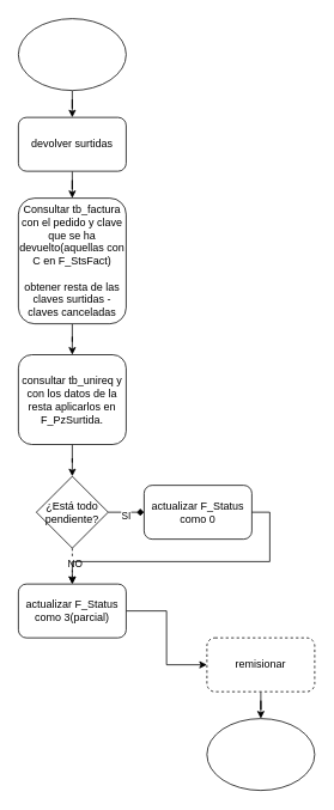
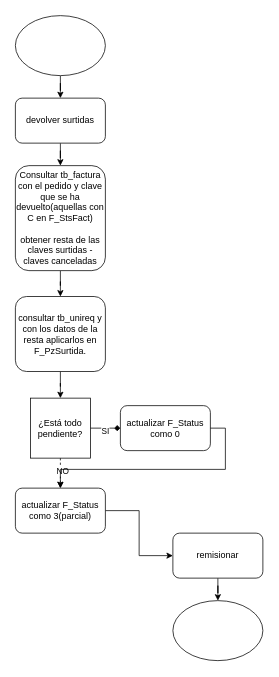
- <mxCell id="14" value="¿Está todo pendiente?" style="rhombus;whiteSpace=wrap;html=1;" vertex="1" parent="1"><mxGeometry x="40" y="530" width="80" height="80" as="geometry" /></mxCell>
+ <mxCell id="14" value="¿Está todo pendiente?" style="whiteSpace=wrap;html=1;rounded=0;" vertex="1" parent="1"><mxGeometry x="40" y="530" width="80" height="80" as="geometry" /></mxCell>
- <mxCell id="19" value="remisionar" style="rounded=1;whiteSpace=wrap;html=1;dashed=1;" vertex="1" parent="1"><mxGeometry x="230" y="710" width="120" height="60" as="geometry" /></mxCell>
+ <mxCell id="19" value="remisionar" style="rounded=1;whiteSpace=wrap;html=1;" vertex="1" parent="1"><mxGeometry x="230" y="710" width="120" height="60" as="geometry" /></mxCell>
